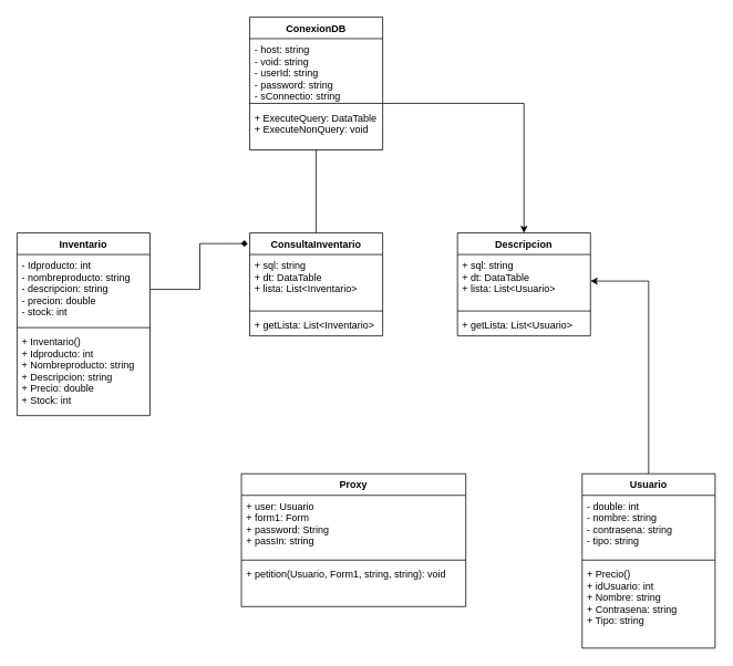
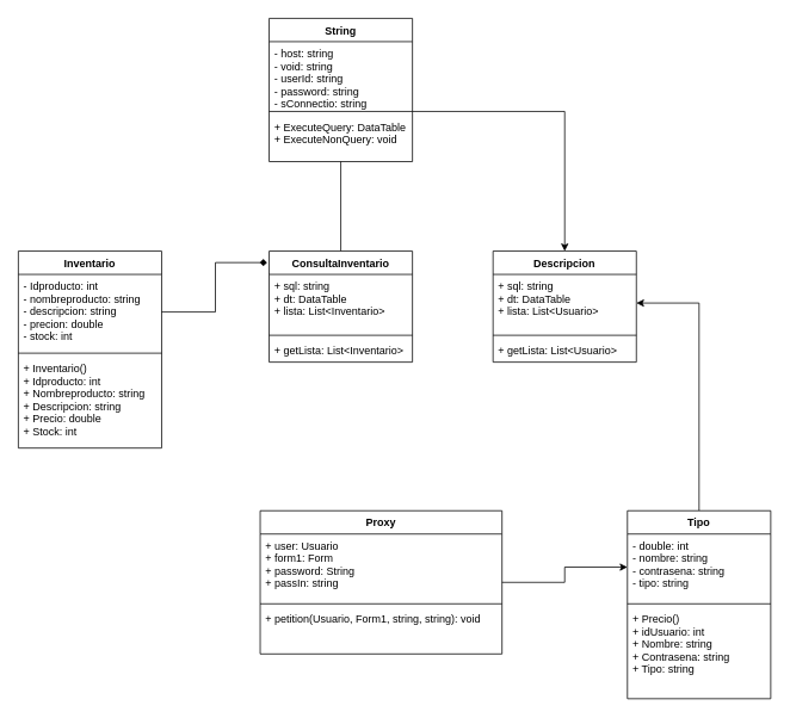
- <mxCell id="3" value="ConexionDB" style="swimlane;fontStyle=1;align=center;verticalAlign=top;childLayout=stackLayout;horizontal=1;startSize=26;horizontalStack=0;resizeParent=1;resizeParentMax=0;resizeLast=0;collapsible=1;marginBottom=0;" vertex="1" parent="1"><mxGeometry x="300" y="20" width="160" height="160" as="geometry" /></mxCell>
+ <mxCell id="3" value="String" style="swimlane;fontStyle=1;align=center;verticalAlign=top;childLayout=stackLayout;horizontal=1;startSize=26;horizontalStack=0;resizeParent=1;resizeParentMax=0;resizeLast=0;collapsible=1;marginBottom=0;" vertex="1" parent="1"><mxGeometry x="300" y="20" width="160" height="160" as="geometry" /></mxCell>
- <mxCell id="27" value="Usuario" style="swimlane;fontStyle=1;align=center;verticalAlign=top;childLayout=stackLayout;horizontal=1;startSize=26;horizontalStack=0;resizeParent=1;resizeParentMax=0;resizeLast=0;collapsible=1;marginBottom=0;" vertex="1" parent="1"><mxGeometry x="700" y="570" width="160" height="210" as="geometry" /></mxCell>
+ <mxCell id="27" value="Tipo" style="swimlane;fontStyle=1;align=center;verticalAlign=top;childLayout=stackLayout;horizontal=1;startSize=26;horizontalStack=0;resizeParent=1;resizeParentMax=0;resizeLast=0;collapsible=1;marginBottom=0;" vertex="1" parent="1"><mxGeometry x="700" y="570" width="160" height="210" as="geometry" /></mxCell>
+ <mxCell id="21" style="edgeStyle=orthogonalEdgeStyle;rounded=0;orthogonalLoop=1;jettySize=auto;html=1;" edge="1" parent="1" source="22" target="28"><mxGeometry relative="1" as="geometry" /></mxCell>
